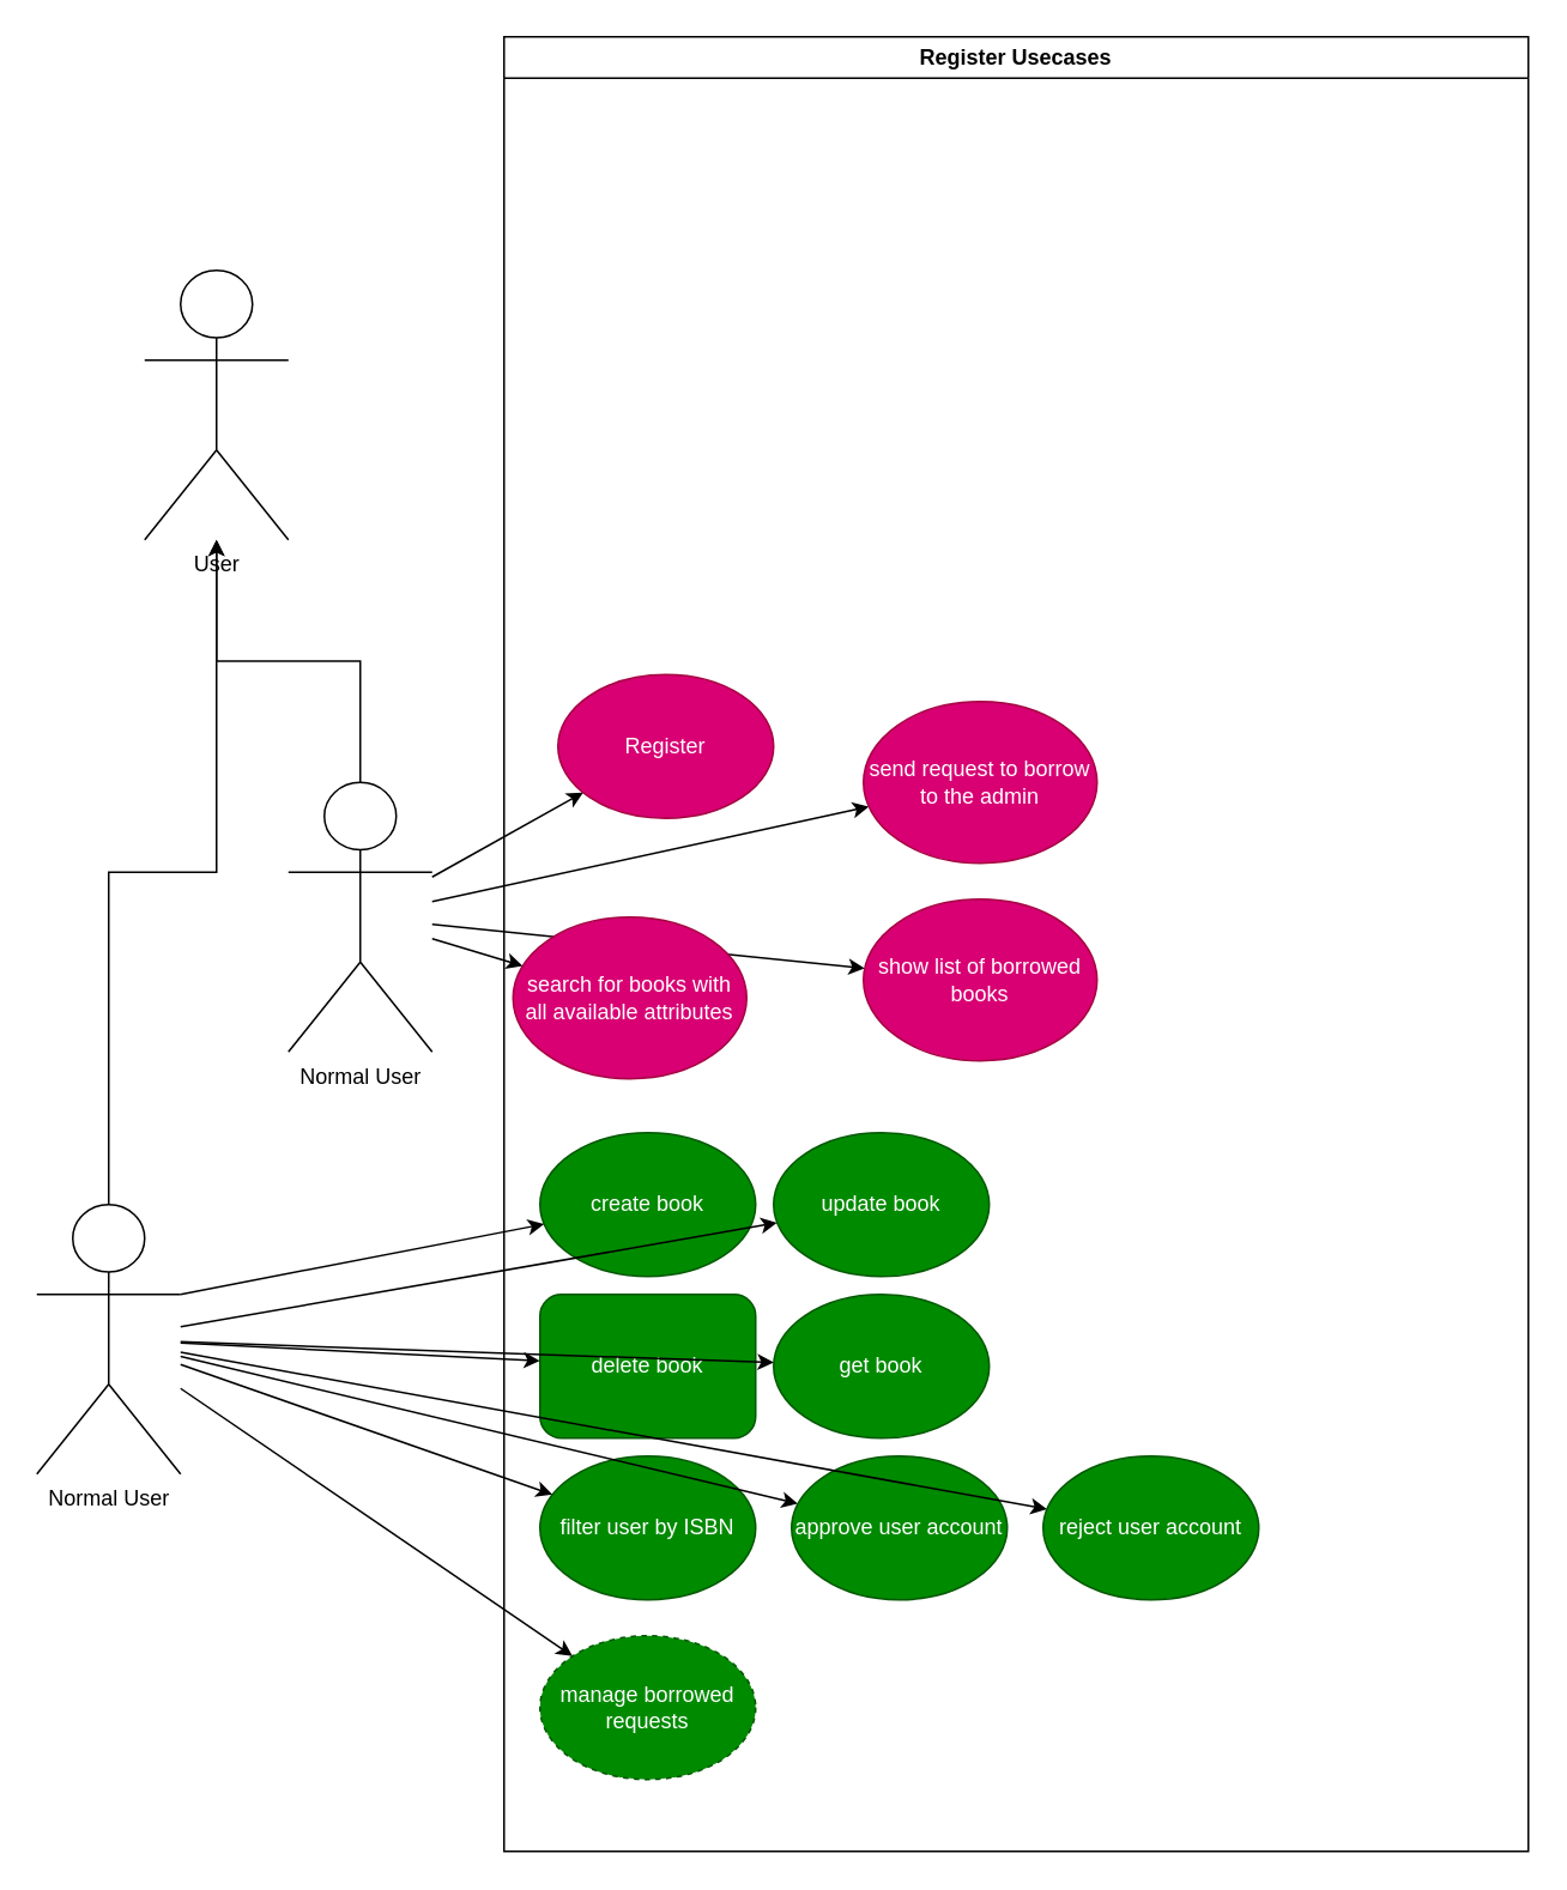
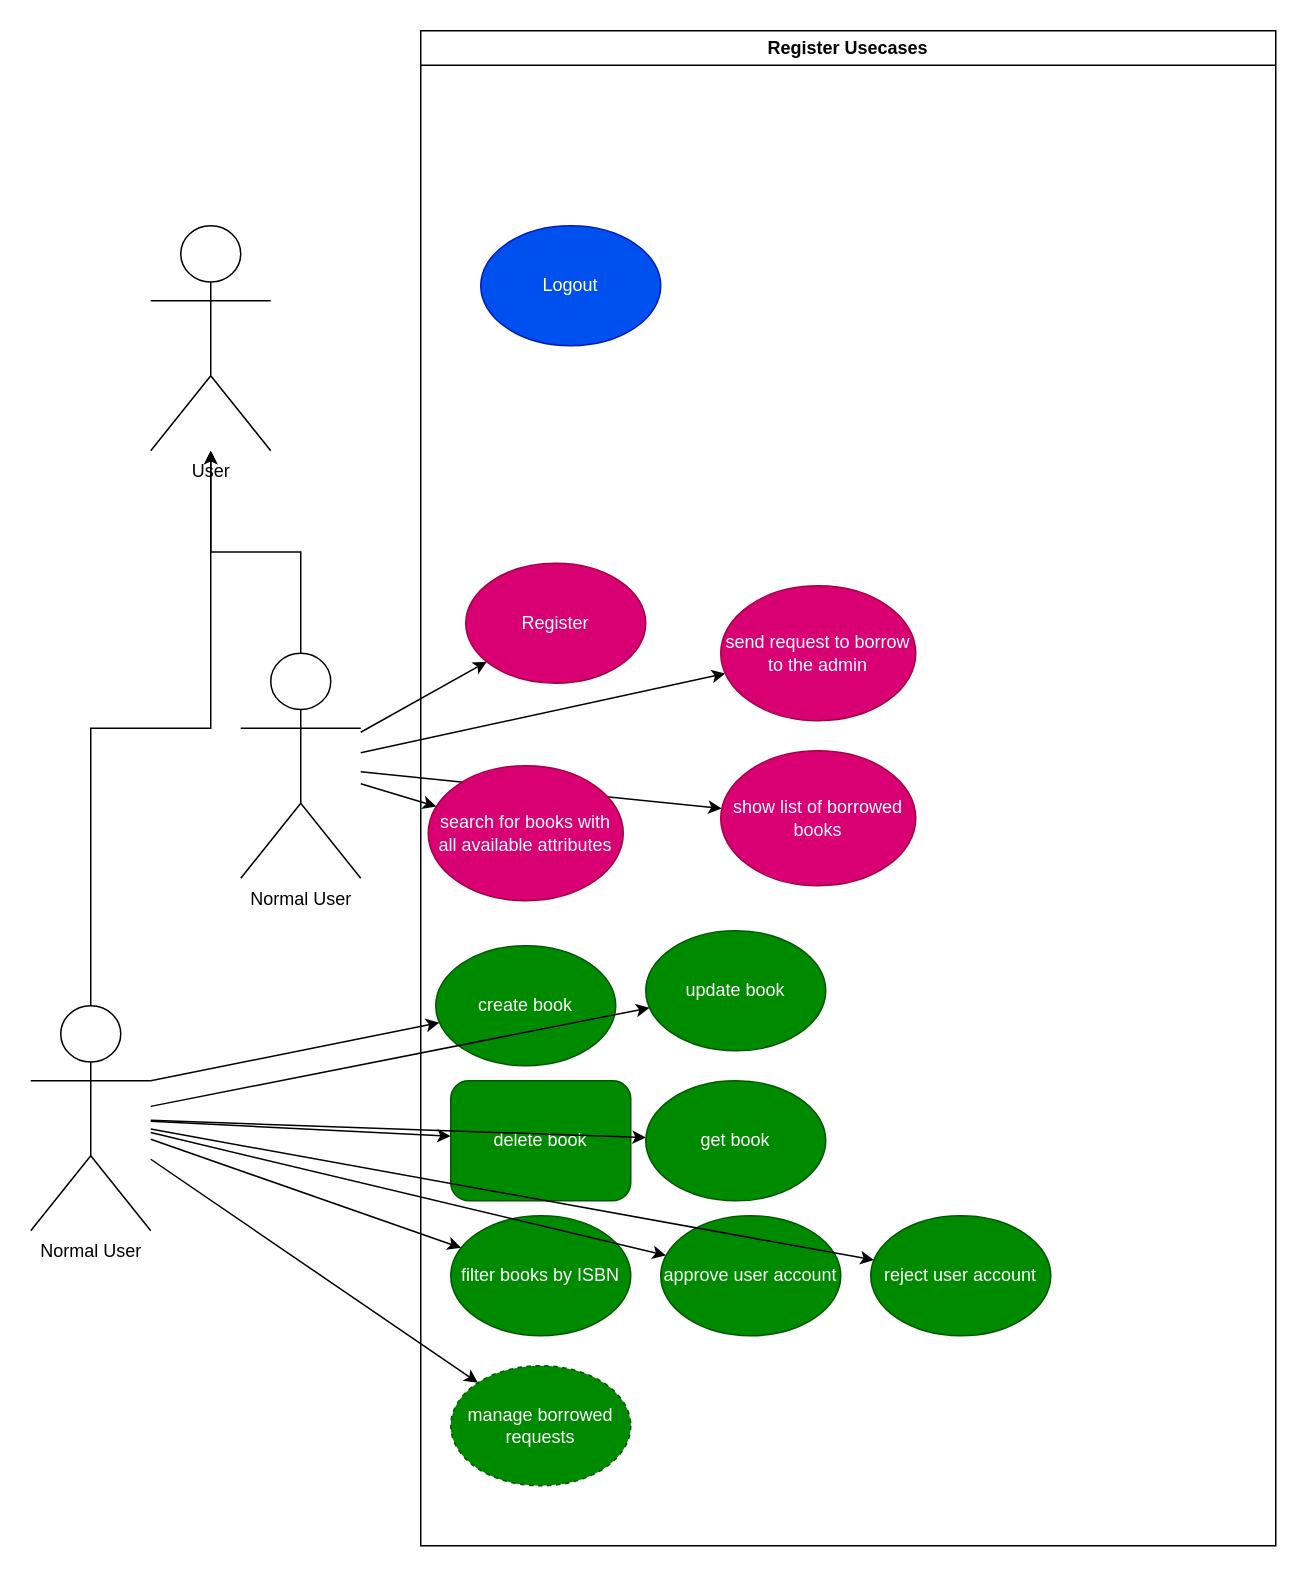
+ <mxCell id="6" value="Logout" style="ellipse;whiteSpace=wrap;html=1;fillColor=#0050ef;fontColor=#ffffff;strokeColor=#001DBC;" vertex="1" parent="4"><mxGeometry x="40" y="130" width="120" height="80" as="geometry" /></mxCell>
- <mxCell id="18" value="User" style="shape=umlActor;verticalLabelPosition=bottom;verticalAlign=top;html=1;outlineConnect=0;" vertex="1" parent="1"><mxGeometry x="80" y="150" width="80" height="150" as="geometry" /></mxCell>
+ <mxCell id="18" value="User" style="shape=umlActor;verticalLabelPosition=bottom;verticalAlign=top;html=1;outlineConnect=0;" vertex="1" parent="1"><mxGeometry x="100" y="150" width="80" height="150" as="geometry" /></mxCell>
- <mxCell id="11" value="create book" style="ellipse;whiteSpace=wrap;html=1;fillColor=#008a00;fontColor=#ffffff;strokeColor=#005700;" vertex="1" parent="4"><mxGeometry x="20" y="610" width="120" height="80" as="geometry" /></mxCell>
+ <mxCell id="11" value="create book" style="ellipse;whiteSpace=wrap;html=1;fillColor=#008a00;fontColor=#ffffff;strokeColor=#005700;" vertex="1" parent="4"><mxGeometry x="10" y="610" width="120" height="80" as="geometry" /></mxCell>
- <mxCell id="13" value="update book" style="ellipse;whiteSpace=wrap;html=1;fillColor=#008a00;fontColor=#ffffff;strokeColor=#005700;" vertex="1" parent="4"><mxGeometry x="150" y="610" width="120" height="80" as="geometry" /></mxCell>
+ <mxCell id="13" value="update book" style="ellipse;whiteSpace=wrap;html=1;fillColor=#008a00;fontColor=#ffffff;strokeColor=#005700;" vertex="1" parent="4"><mxGeometry x="150" y="600" width="120" height="80" as="geometry" /></mxCell>
- <mxCell id="14" value="filter user by ISBN" style="ellipse;whiteSpace=wrap;html=1;fillColor=#008a00;fontColor=#ffffff;strokeColor=#005700;" vertex="1" parent="4"><mxGeometry x="20" y="790" width="120" height="80" as="geometry" /></mxCell>
+ <mxCell id="14" value="filter books by ISBN" style="ellipse;whiteSpace=wrap;html=1;fillColor=#008a00;fontColor=#ffffff;strokeColor=#005700;" vertex="1" parent="4"><mxGeometry x="20" y="790" width="120" height="80" as="geometry" /></mxCell>
